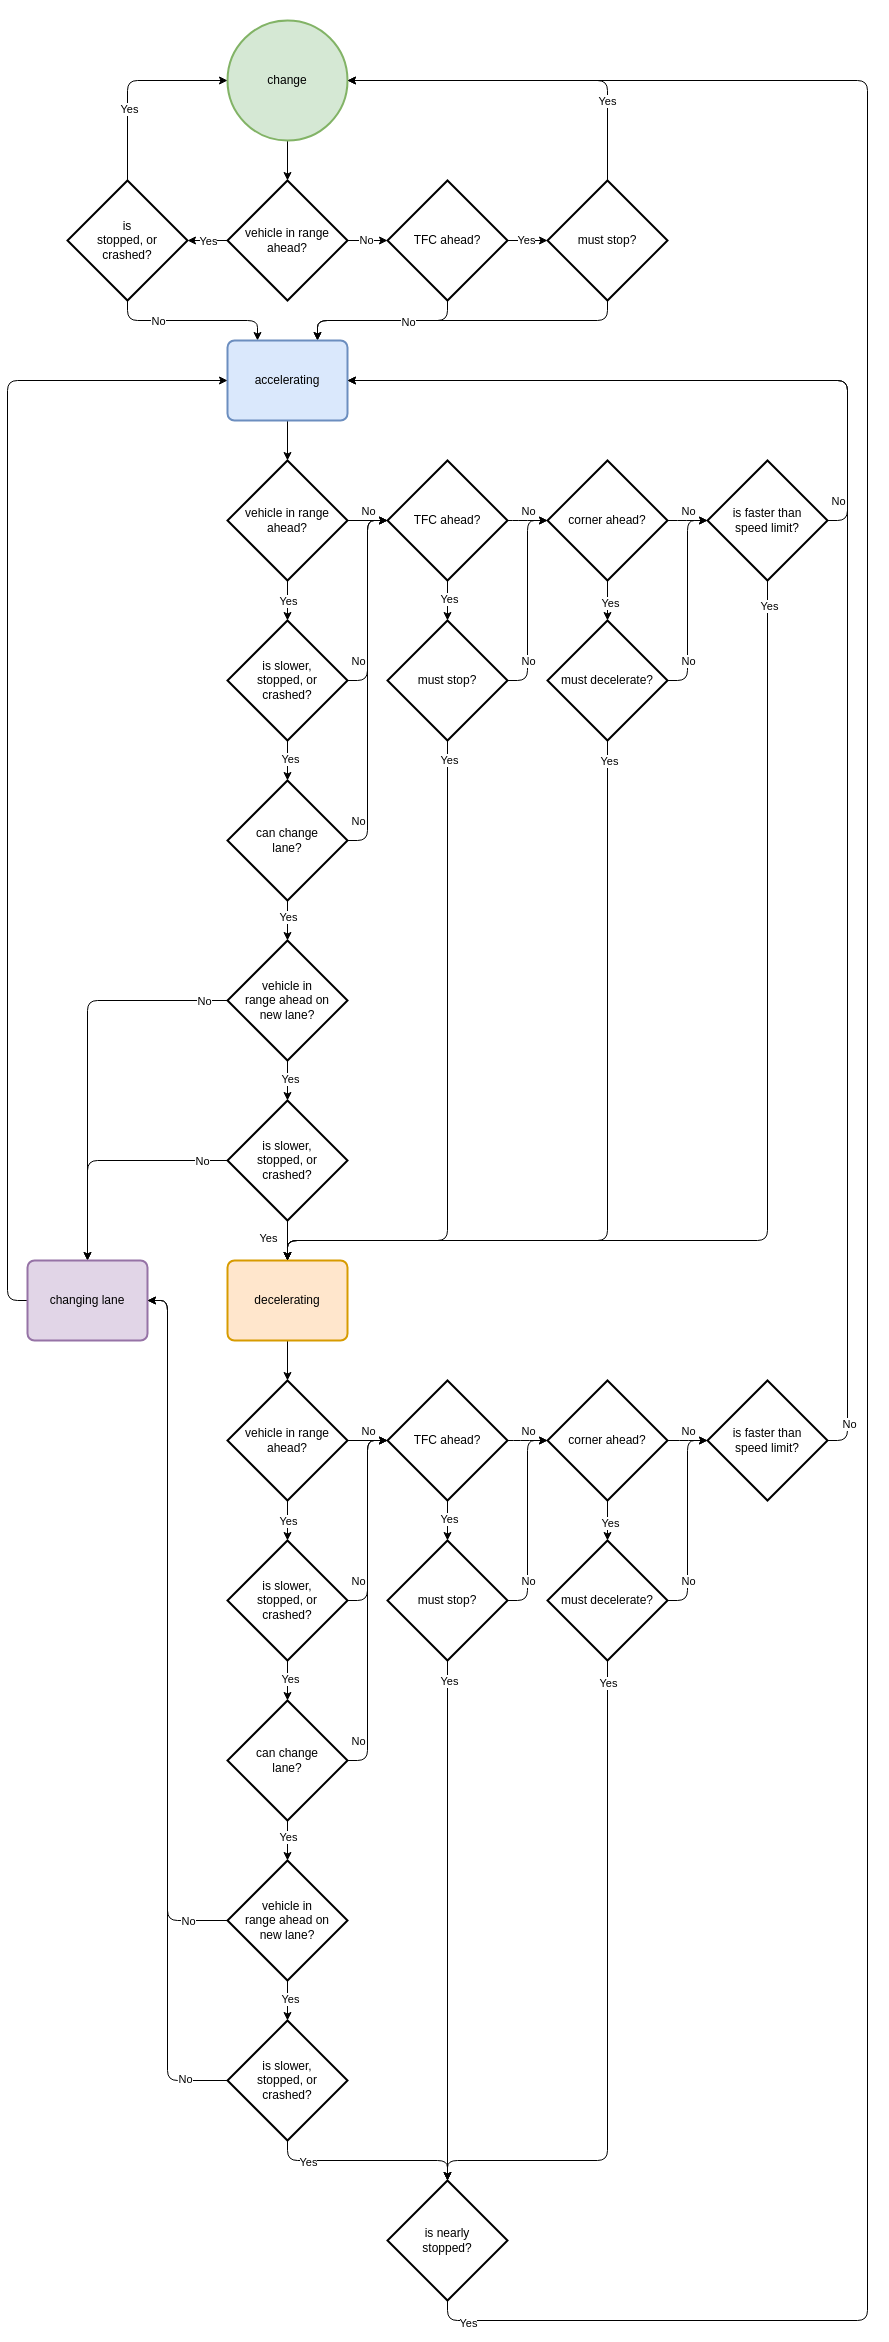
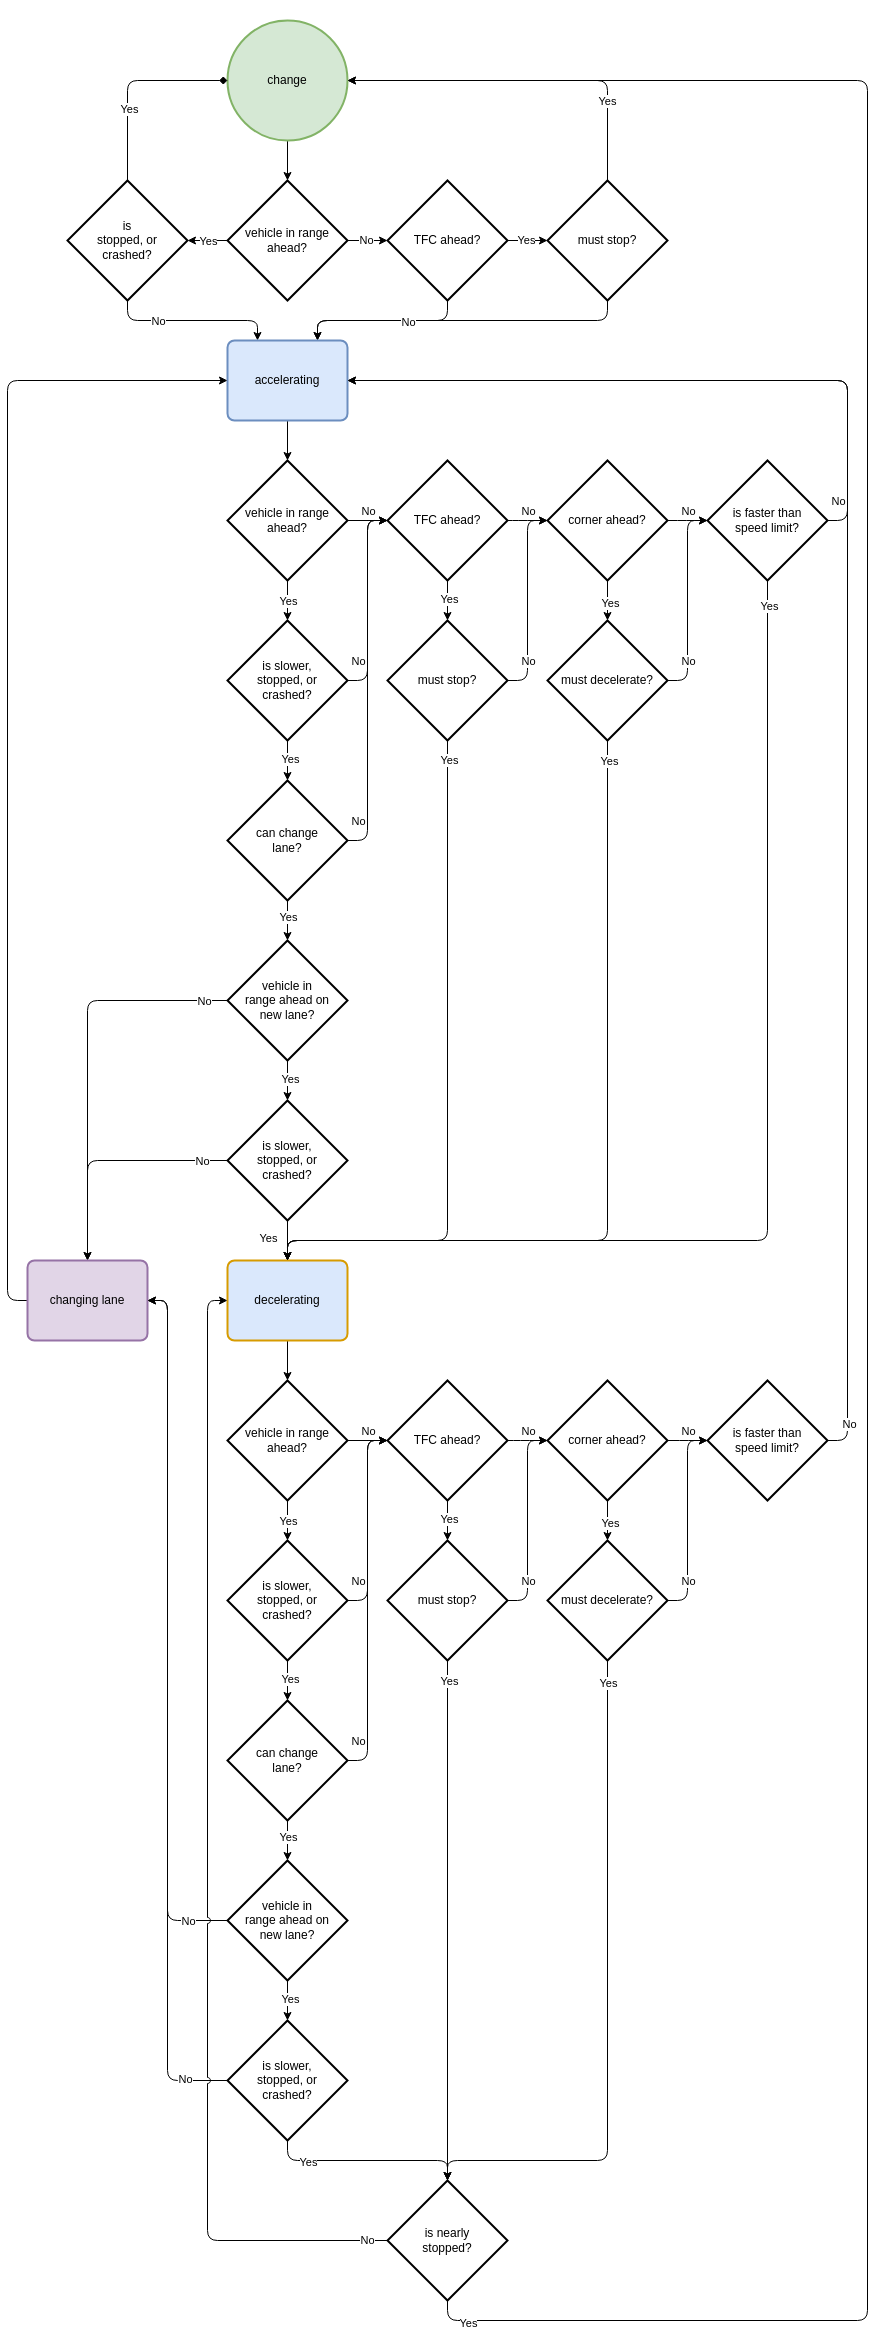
- <mxCell id="18" style="edgeStyle=orthogonalEdgeStyle;rounded=1;orthogonalLoop=1;jettySize=auto;html=1;exitX=0.5;exitY=0;exitDx=0;exitDy=0;exitPerimeter=0;entryX=0;entryY=0.5;entryDx=0;entryDy=0;entryPerimeter=0;" edge="1" parent="1" source="22" target="3"><mxGeometry relative="1" as="geometry" /></mxCell>
+ <mxCell id="18" style="edgeStyle=orthogonalEdgeStyle;rounded=1;orthogonalLoop=1;jettySize=auto;html=1;exitX=0.5;exitY=0;exitDx=0;exitDy=0;exitPerimeter=0;entryX=0;entryY=0.5;entryDx=0;entryDy=0;entryPerimeter=0;endArrow=diamond;" edge="1" parent="1" source="22" target="3"><mxGeometry relative="1" as="geometry" /></mxCell>
- <mxCell id="51" value="decelerating" style="rounded=1;whiteSpace=wrap;html=1;absoluteArcSize=1;arcSize=14;strokeWidth=2;fillColor=#ffe6cc;strokeColor=#d79b00;" vertex="1" parent="1"><mxGeometry x="220" y="1260" width="120" height="80" as="geometry" /></mxCell>
+ <mxCell id="51" value="decelerating" style="rounded=1;whiteSpace=wrap;html=1;absoluteArcSize=1;arcSize=14;strokeWidth=2;fillColor=#dae8fc;strokeColor=#d79b00;" vertex="1" parent="1"><mxGeometry x="220" y="1260" width="120" height="80" as="geometry" /></mxCell>
+ <mxCell id="127" style="edgeStyle=orthogonalEdgeStyle;rounded=1;orthogonalLoop=1;jettySize=auto;html=1;exitX=0;exitY=0.5;exitDx=0;exitDy=0;exitPerimeter=0;entryX=0;entryY=0.5;entryDx=0;entryDy=0;jumpStyle=arc;" edge="1" parent="1" source="131" target="51"><mxGeometry relative="1" as="geometry"><Array as="points"><mxPoint x="200" y="2240" /><mxPoint x="200" y="1300" /></Array></mxGeometry></mxCell>
+ <mxCell id="128" value="No" style="edgeLabel;html=1;align=center;verticalAlign=middle;resizable=0;points=[];" vertex="1" connectable="0" parent="127"><mxGeometry x="-0.961" y="-1" relative="1" as="geometry"><mxPoint x="1" as="offset" /></mxGeometry></mxCell>
